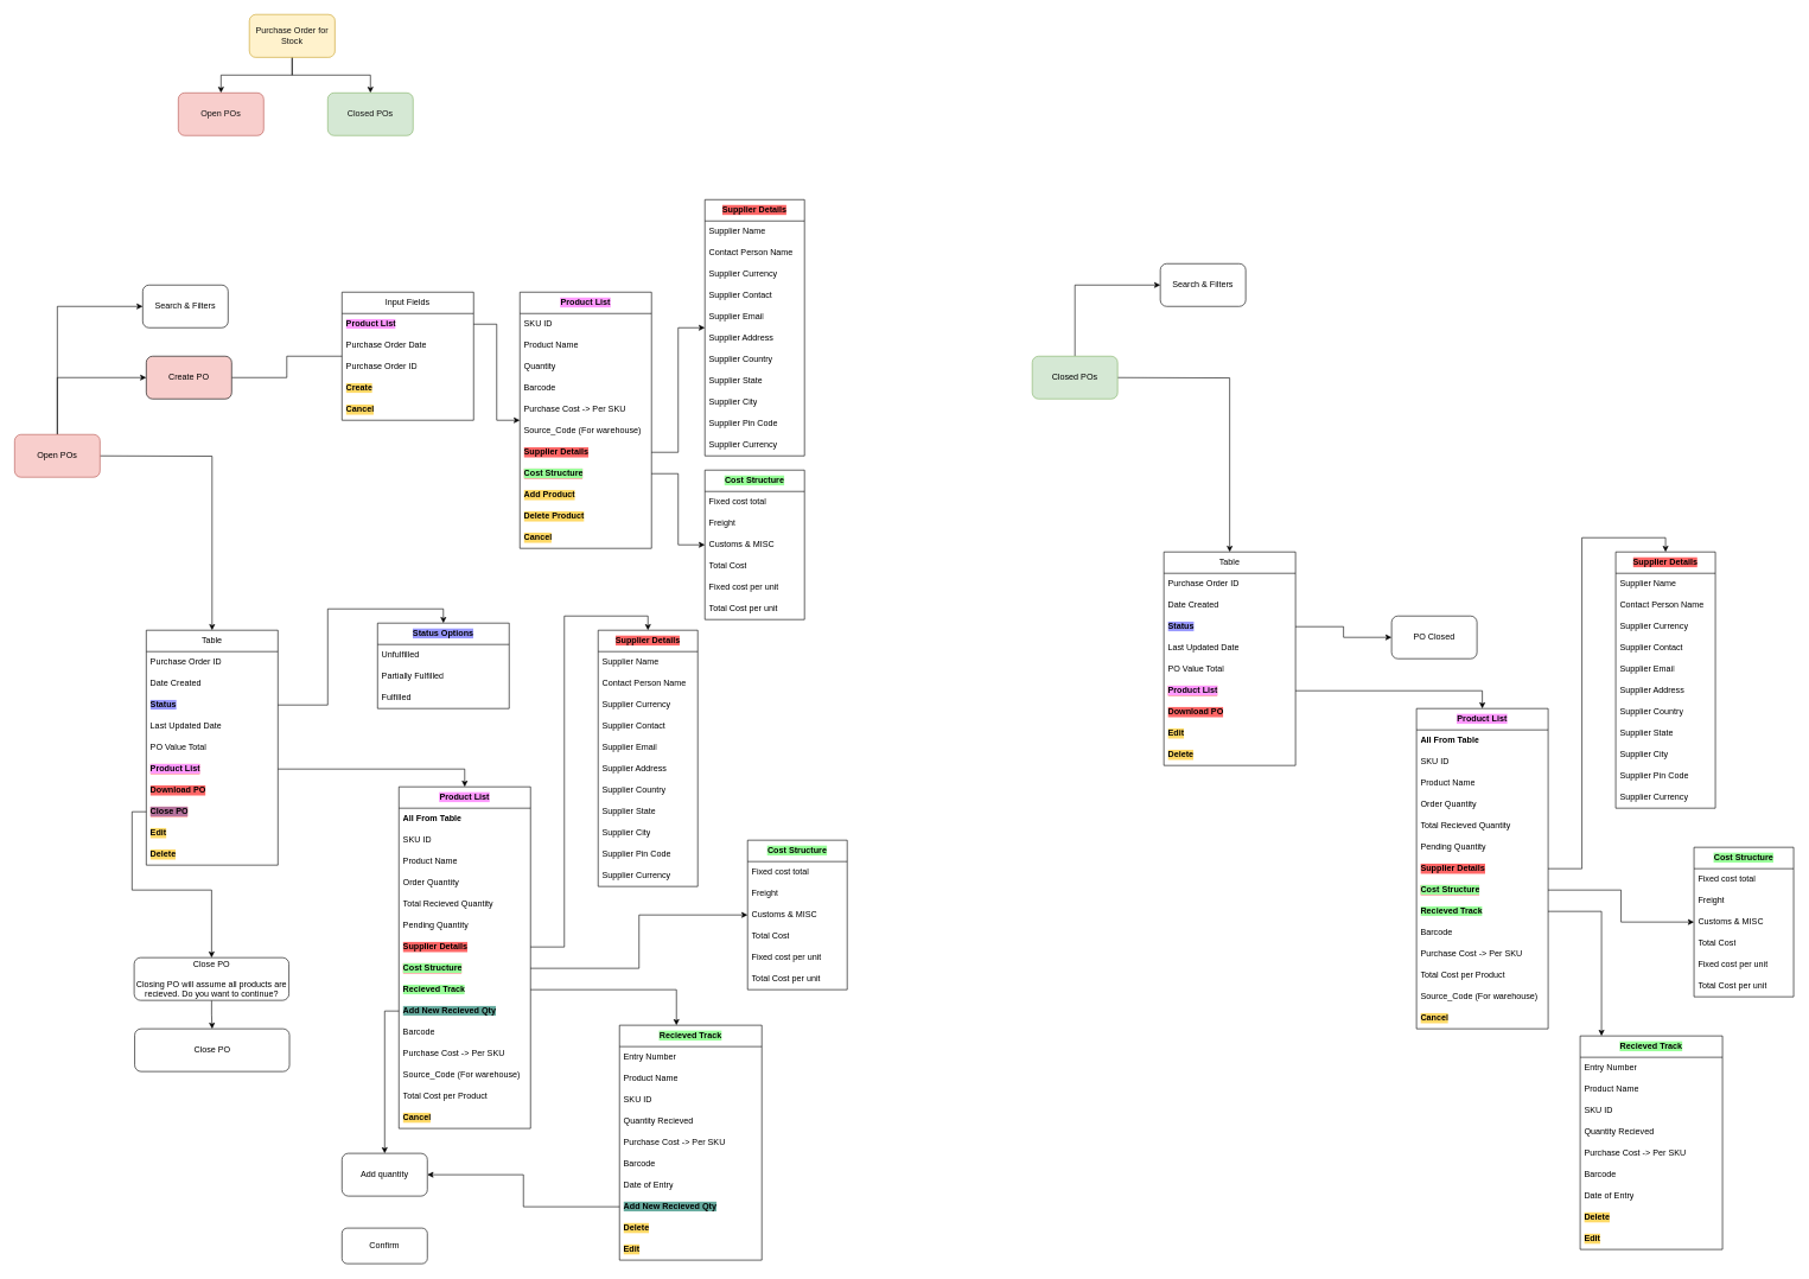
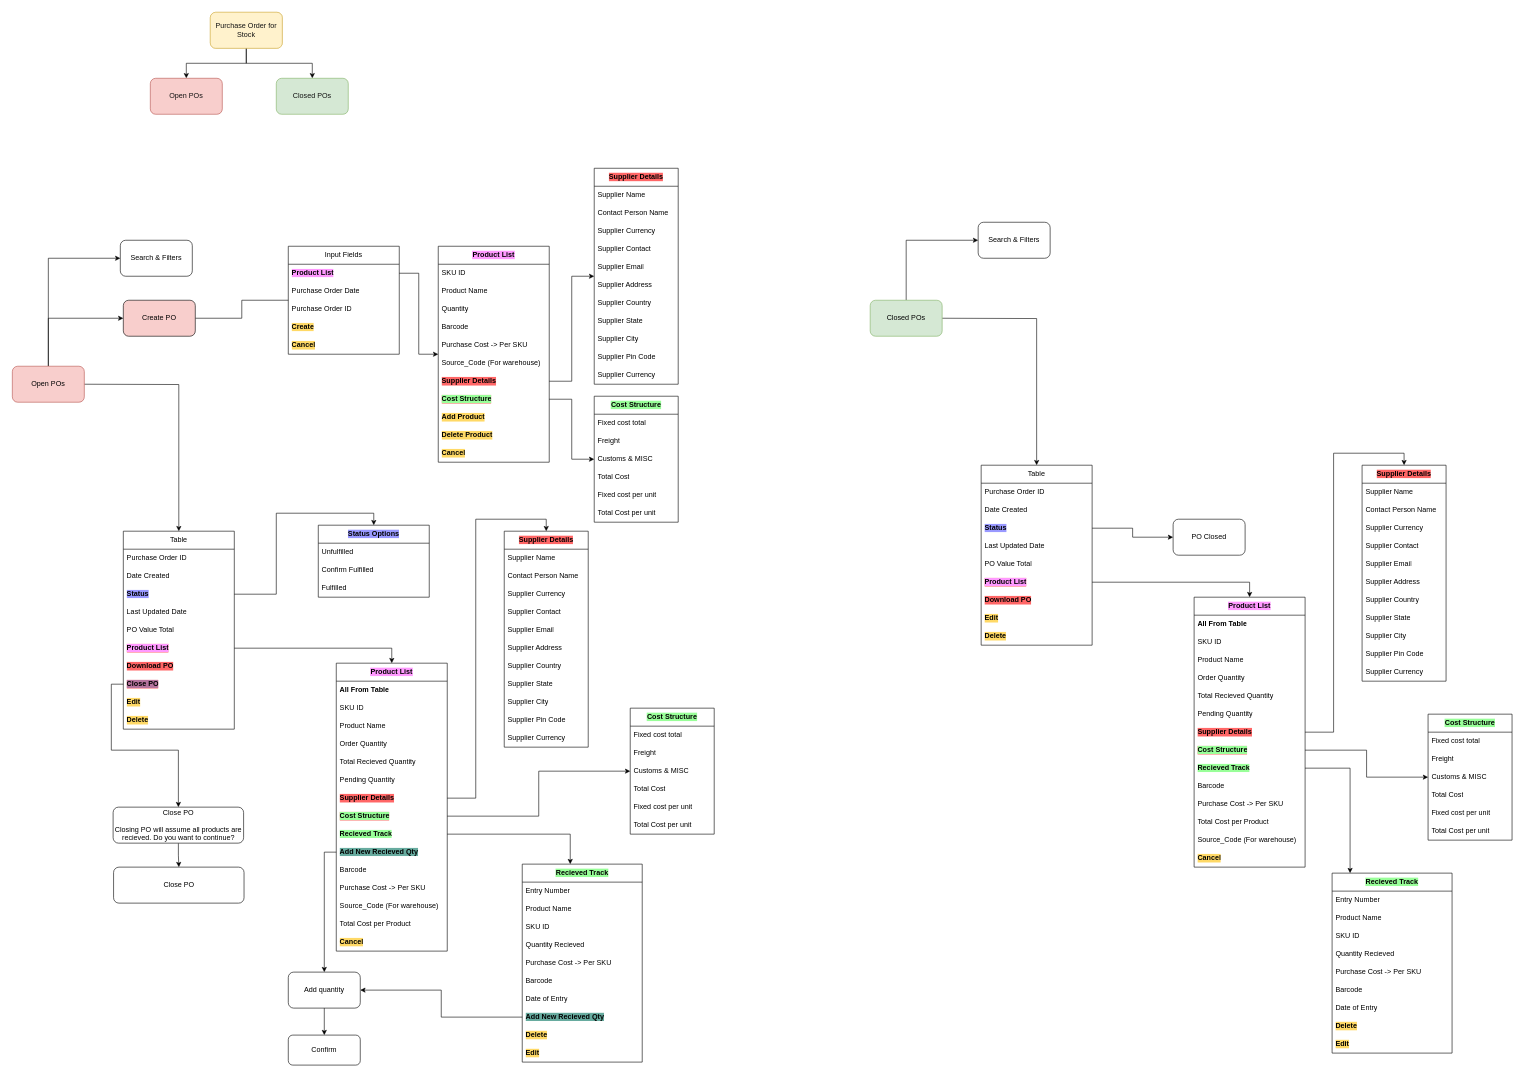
- <mxCell id="58" value="Partially Fulfilled" style="text;strokeColor=none;fillColor=none;align=left;verticalAlign=middle;spacingLeft=4;spacingRight=4;overflow=hidden;points=[[0,0.5],[1,0.5]];portConstraint=eastwest;rotatable=0;whiteSpace=wrap;html=1;" parent="56" vertex="1"><mxGeometry y="60" width="185" height="30" as="geometry" /></mxCell>
+ <mxCell id="58" value="Confirm Fulfilled" style="text;strokeColor=none;fillColor=none;align=left;verticalAlign=middle;spacingLeft=4;spacingRight=4;overflow=hidden;points=[[0,0.5],[1,0.5]];portConstraint=eastwest;rotatable=0;whiteSpace=wrap;html=1;" parent="56" vertex="1"><mxGeometry y="60" width="185" height="30" as="geometry" /></mxCell>
+ <mxCell id="103" value="" style="edgeStyle=orthogonalEdgeStyle;rounded=0;orthogonalLoop=1;jettySize=auto;html=1;" parent="1" source="104" target="106" edge="1"><mxGeometry relative="1" as="geometry" /></mxCell>
